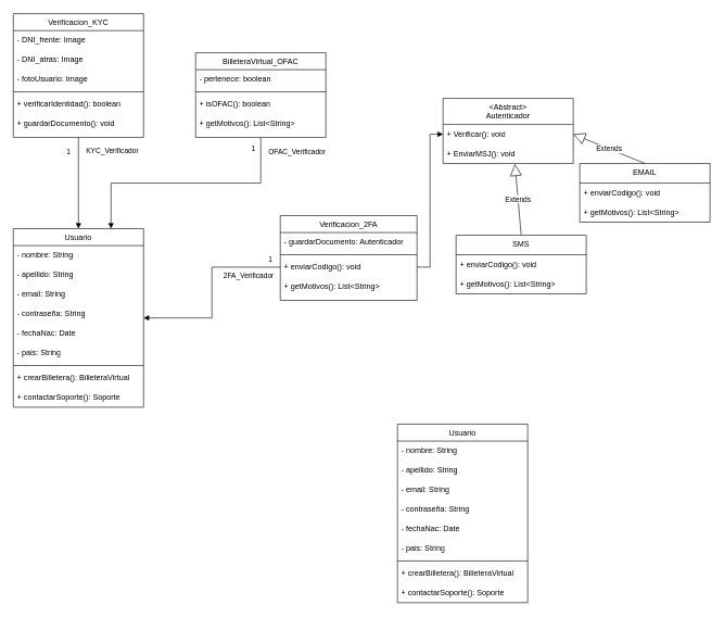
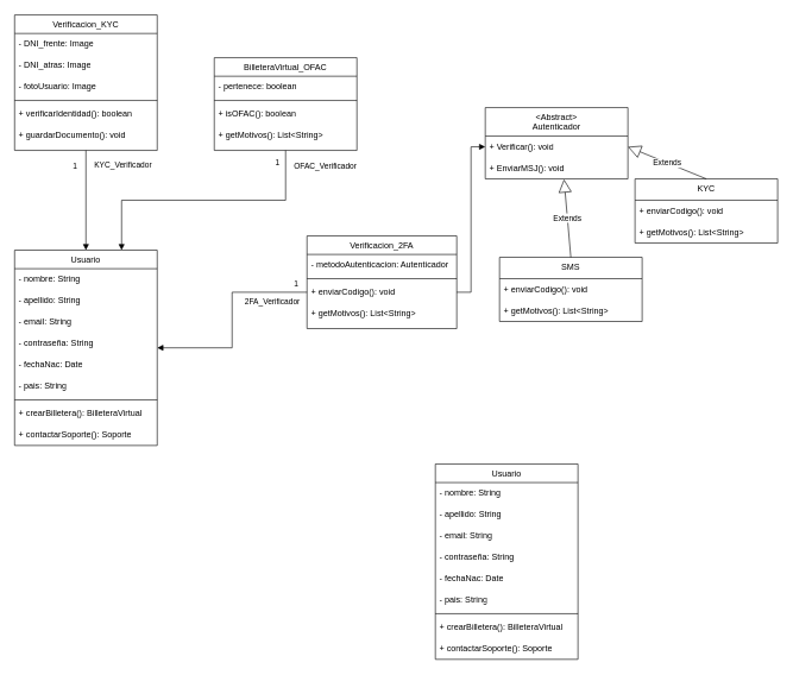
- <mxCell id="50" value="EMAIL" style="swimlane;fontStyle=0;align=center;verticalAlign=top;childLayout=stackLayout;horizontal=1;startSize=30;horizontalStack=0;resizeParent=1;resizeLast=0;collapsible=1;marginBottom=0;rounded=0;shadow=0;strokeWidth=1;" parent="1" vertex="1"><mxGeometry x="890" y="250" width="200" height="90" as="geometry"><mxRectangle x="550" y="140" width="160" height="26" as="alternateBounds" /></mxGeometry></mxCell>
+ <mxCell id="50" value="KYC" style="swimlane;fontStyle=0;align=center;verticalAlign=top;childLayout=stackLayout;horizontal=1;startSize=30;horizontalStack=0;resizeParent=1;resizeLast=0;collapsible=1;marginBottom=0;rounded=0;shadow=0;strokeWidth=1;" parent="1" vertex="1"><mxGeometry x="890" y="250" width="200" height="90" as="geometry"><mxRectangle x="550" y="140" width="160" height="26" as="alternateBounds" /></mxGeometry></mxCell>
- <mxCell id="40" value="- guardarDocumento: Autenticador" style="text;strokeColor=none;fillColor=none;align=left;verticalAlign=middle;spacingLeft=4;spacingRight=4;overflow=hidden;points=[[0,0.5],[1,0.5]];portConstraint=eastwest;rotatable=0;whiteSpace=wrap;html=1;" parent="39" vertex="1"><mxGeometry y="26" width="210" height="30" as="geometry" /></mxCell>
+ <mxCell id="40" value="- metodoAutenticacion: Autenticador" style="text;strokeColor=none;fillColor=none;align=left;verticalAlign=middle;spacingLeft=4;spacingRight=4;overflow=hidden;points=[[0,0.5],[1,0.5]];portConstraint=eastwest;rotatable=0;whiteSpace=wrap;html=1;" parent="39" vertex="1"><mxGeometry y="26" width="210" height="30" as="geometry" /></mxCell>
